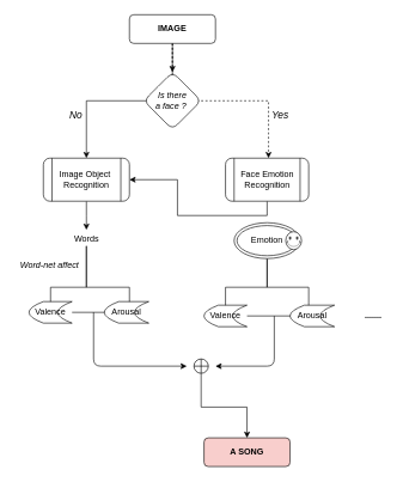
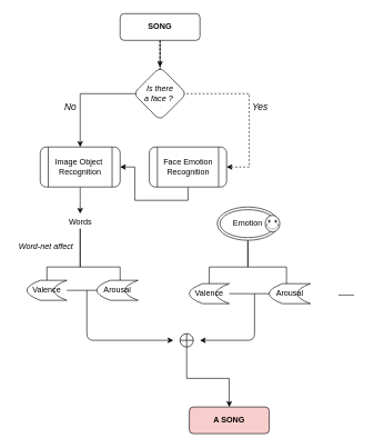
- <mxCell id="5" value="&lt;b&gt;IMAGE&lt;/b&gt;" style="rounded=1;whiteSpace=wrap;html=1;" parent="1" vertex="1"><mxGeometry x="180" y="20" width="120" height="40" as="geometry" /></mxCell>
+ <mxCell id="5" value="&lt;b&gt;SONG&lt;/b&gt;" style="rounded=1;whiteSpace=wrap;html=1;" parent="1" vertex="1"><mxGeometry x="180" y="20" width="120" height="40" as="geometry" /></mxCell>
- <mxCell id="9" value="&lt;span&gt;Face Emotion Recognition&lt;/span&gt;" style="shape=process;whiteSpace=wrap;html=1;backgroundOutline=1;rounded=1;" vertex="1" parent="1"><mxGeometry x="314" y="220" width="116" height="60" as="geometry" /></mxCell>
+ <mxCell id="9" value="&lt;span&gt;Face Emotion Recognition&lt;/span&gt;" style="shape=process;whiteSpace=wrap;html=1;backgroundOutline=1;rounded=1;" vertex="1" parent="1"><mxGeometry x="224" y="220" width="116" height="60" as="geometry" /></mxCell>
